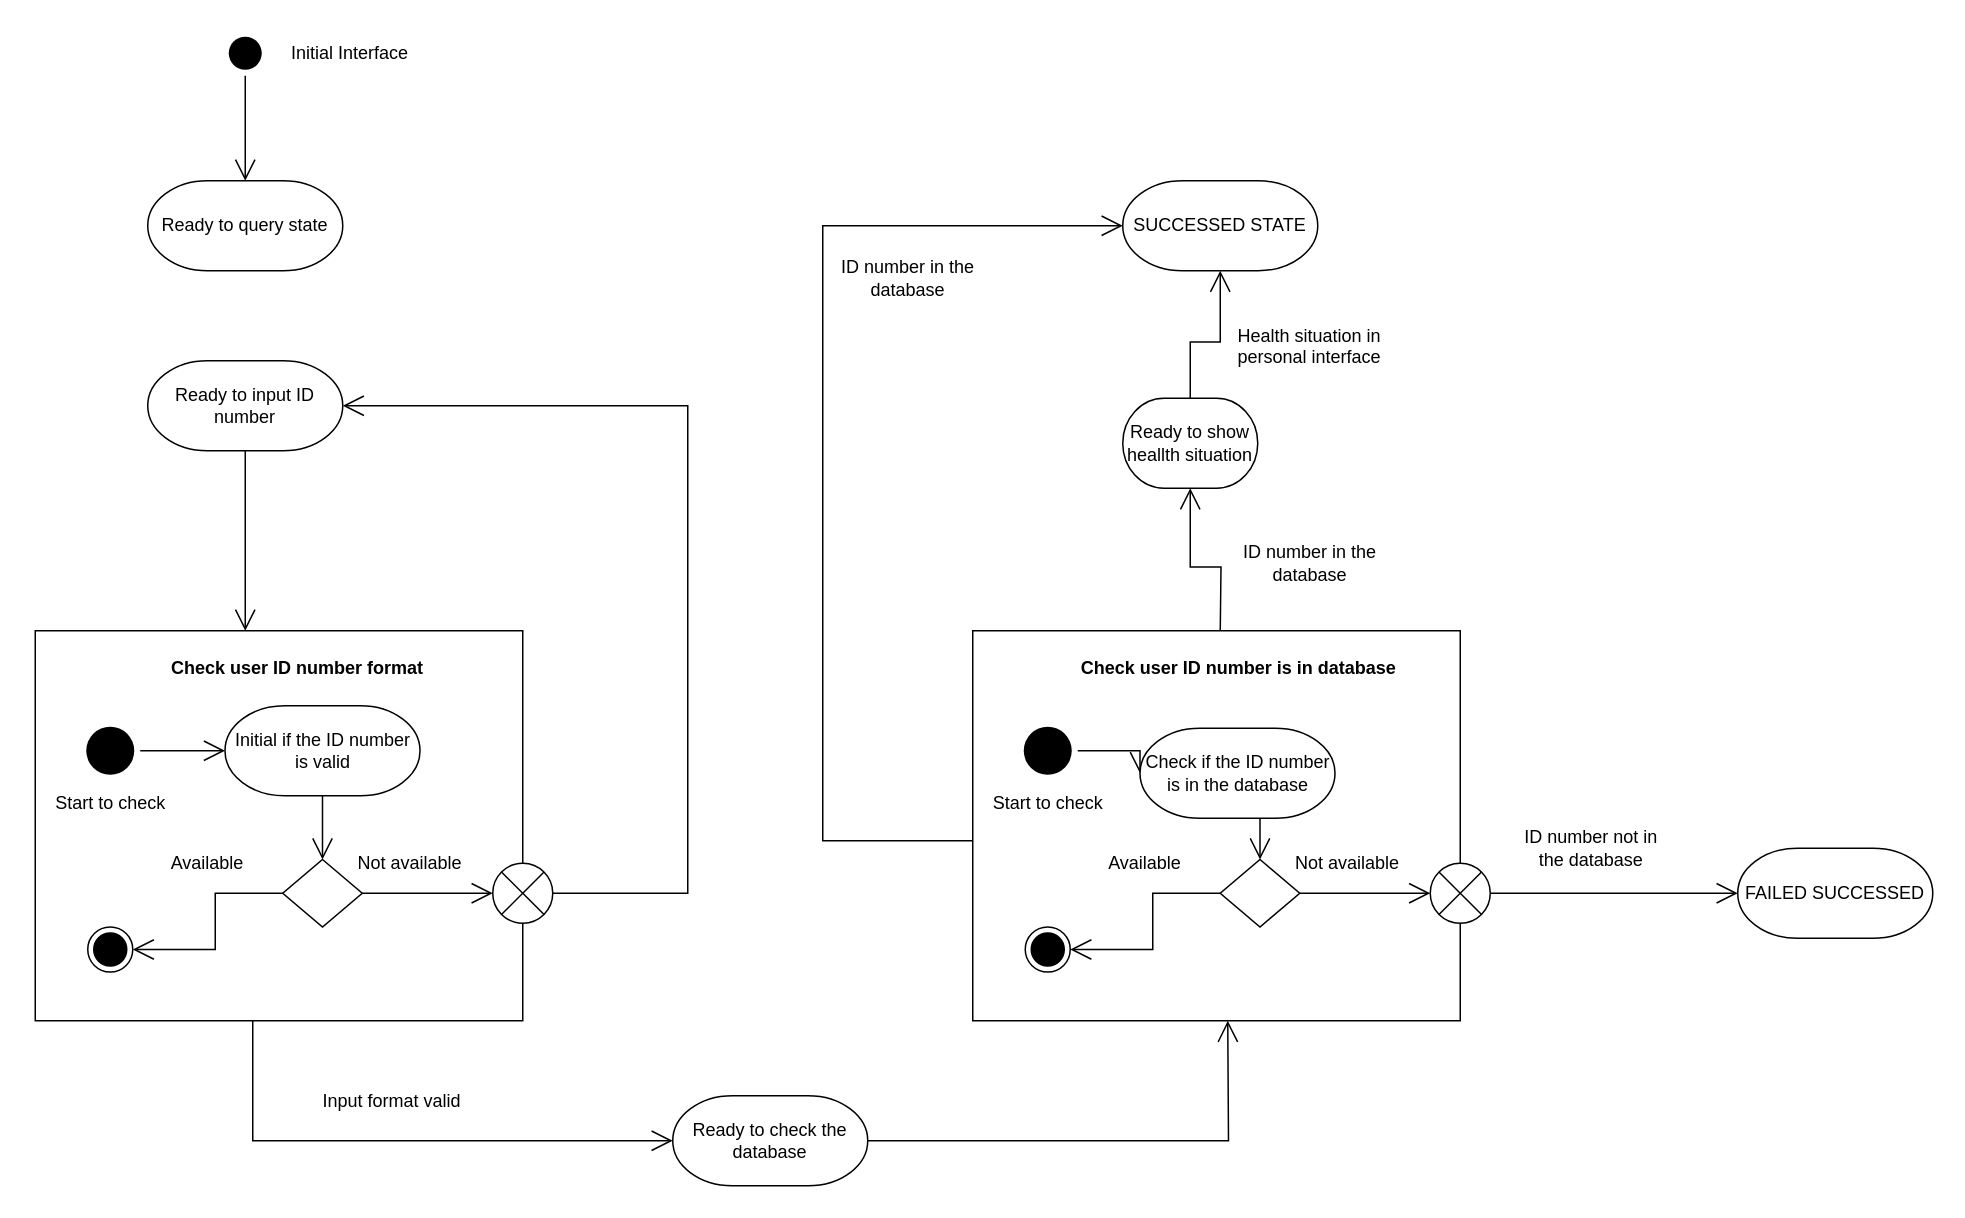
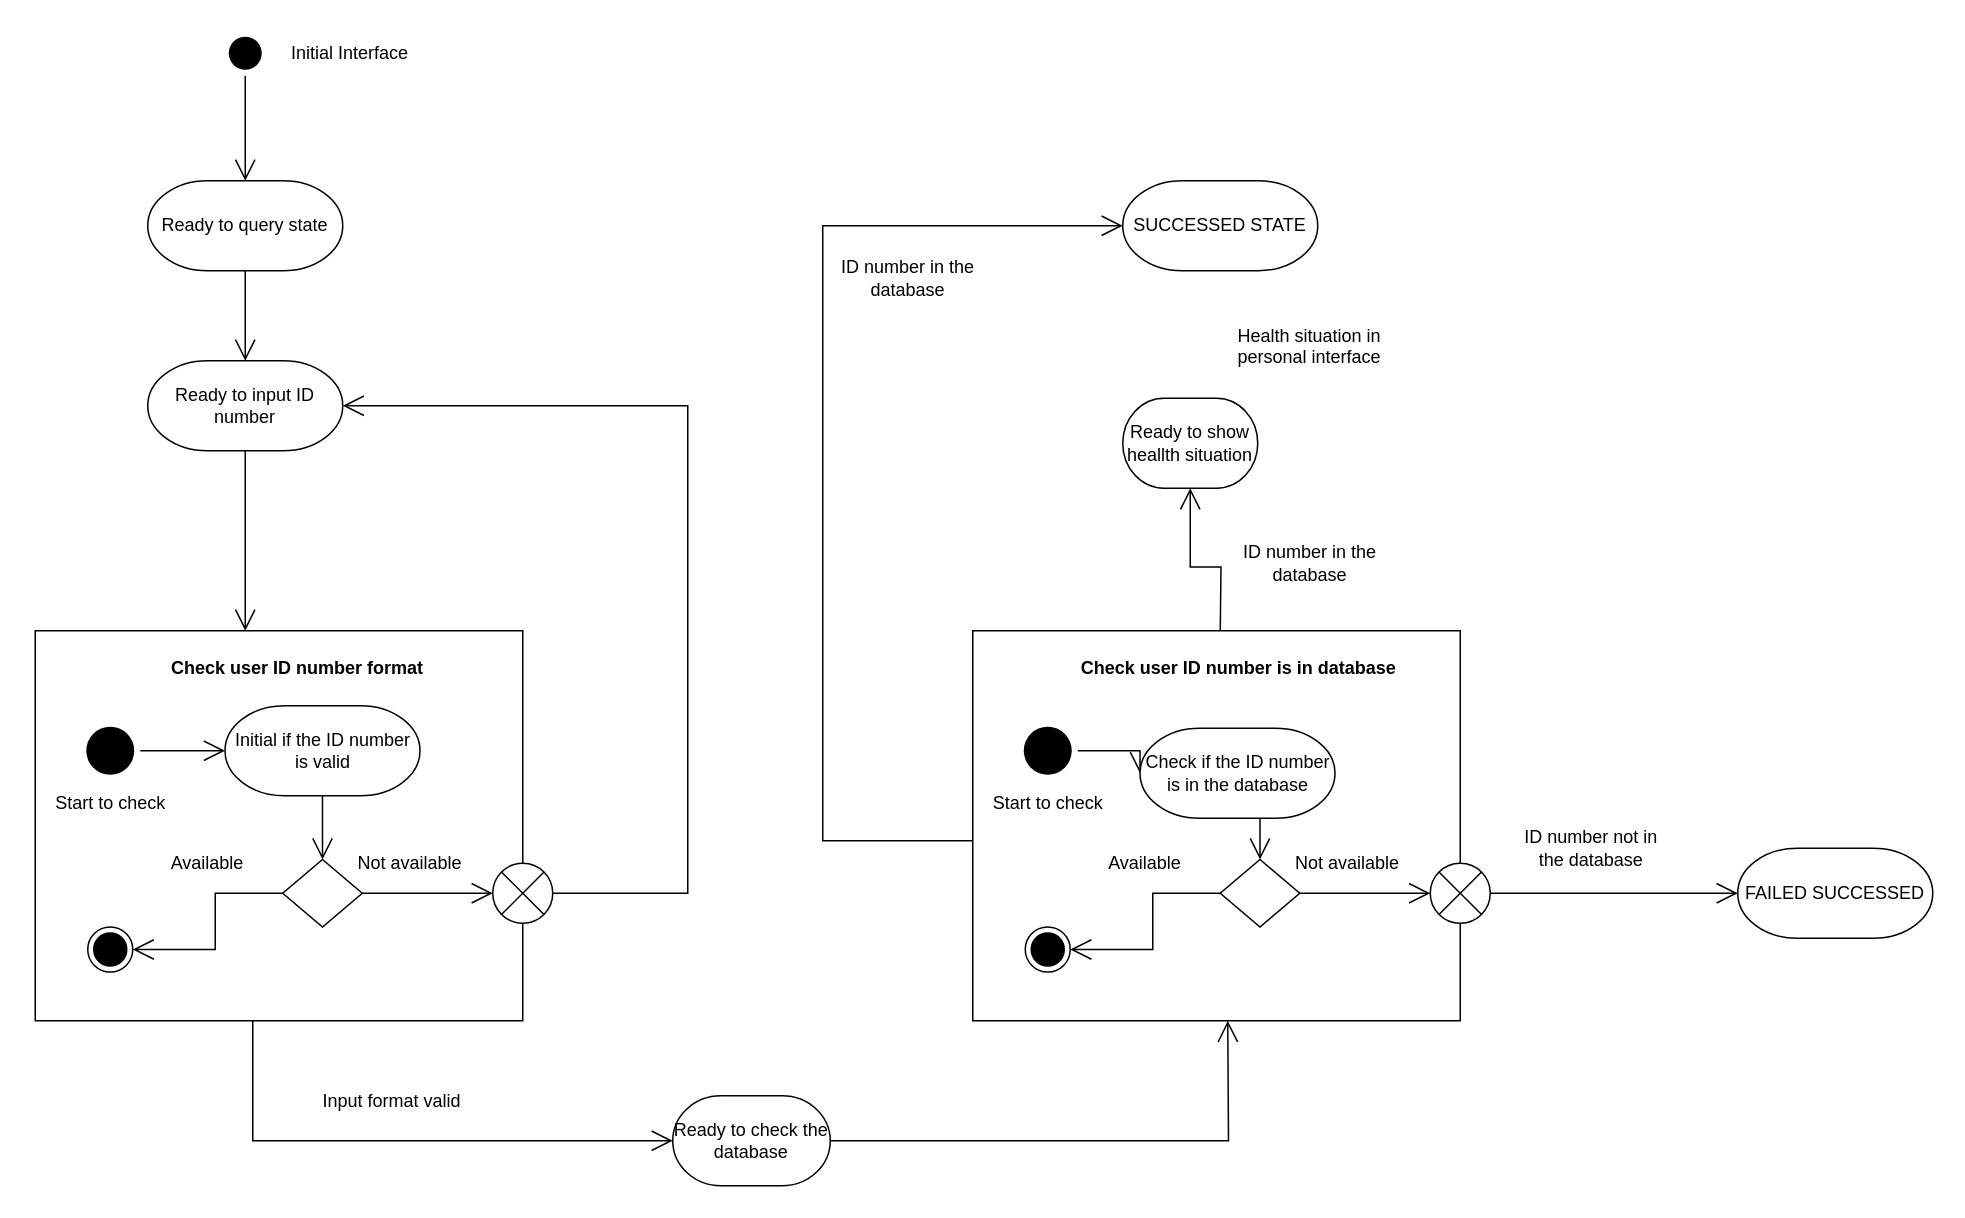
+ <mxCell id="4" style="edgeStyle=orthogonalEdgeStyle;rounded=0;orthogonalLoop=1;jettySize=auto;html=1;exitX=0.5;exitY=1;exitDx=0;exitDy=0;exitPerimeter=0;entryX=0.5;entryY=0;entryDx=0;entryDy=0;entryPerimeter=0;startArrow=none;startFill=0;endArrow=open;endFill=0;endSize=12;" parent="1" source="5" target="7" edge="1"><mxGeometry relative="1" as="geometry" /></mxCell>
- <mxCell id="45" style="edgeStyle=orthogonalEdgeStyle;rounded=0;jumpSize=12;orthogonalLoop=1;jettySize=auto;html=1;exitX=0.5;exitY=0;exitDx=0;exitDy=0;exitPerimeter=0;entryX=0.5;entryY=1;entryDx=0;entryDy=0;entryPerimeter=0;startArrow=none;startFill=0;endArrow=open;endFill=0;startSize=12;endSize=12;" parent="1" source="46" target="47" edge="1"><mxGeometry relative="1" as="geometry" /></mxCell>
- <mxCell id="25" value="Ready to check the database" style="strokeWidth=1;html=1;shape=mxgraph.flowchart.terminator;whiteSpace=wrap;rounded=1;shadow=0;glass=0;sketch=0;fillColor=default;gradientColor=none;gradientDirection=radial;align=center;" parent="1" vertex="1"><mxGeometry x="448" y="730" width="130" height="60" as="geometry" /></mxCell>
+ <mxCell id="25" value="Ready to check the database" style="strokeWidth=1;html=1;shape=mxgraph.flowchart.terminator;whiteSpace=wrap;rounded=1;shadow=0;glass=0;sketch=0;fillColor=default;gradientColor=none;gradientDirection=radial;align=center;" parent="1" vertex="1"><mxGeometry x="448" y="730" width="105" height="60" as="geometry" /></mxCell>
